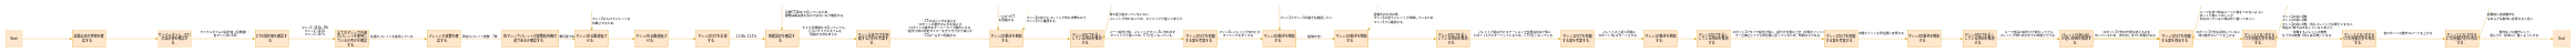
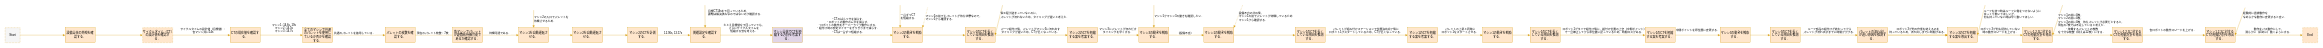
- <mxCell id="73" value="Start" style="rounded=0;whiteSpace=wrap;html=1;dashed=1;pd3layer=topic;pd3type=action;pd3action=start;fillColor=#ffe6cc;strokeColor=#d79b00;" parent="1" vertex="1"><mxGeometry x="20" y="110" width="60" height="60" as="geometry" /></mxCell>
+ <mxCell id="73" value="Start" style="rounded=0;whiteSpace=wrap;html=1;dashed=1;pd3layer=topic;pd3type=action;pd3action=start;fillColor=#f5f5f5;strokeColor=#d79b00;" parent="1" vertex="1"><mxGeometry x="20" y="110" width="60" height="60" as="geometry" /></mxCell>
- <mxCell id="18" value="各マシンでパレットが複数枚待機可能であるか確認する．" style="rounded=0;whiteSpace=wrap;html=1;pd3layer=topic;pd3type=action;fillColor=#ffe6cc;strokeColor=#d79b00;" parent="1" vertex="1"><mxGeometry x="1810" y="110" width="205" height="60" as="geometry" /></mxCell>
+ <mxCell id="18" value="各マシンでパレットが複数枚待機可能であるか確認する．" style="rounded=0;whiteSpace=wrap;html=1;pd3layer=topic;pd3type=action;fillColor=#ffe6cc;strokeColor=#d79b00;" parent="1" vertex="1"><mxGeometry x="1810" y="110" width="120" height="60" as="geometry" /></mxCell>
- <mxCell id="80" value="マシン全体でCTを短縮する方針を考案する．" style="rounded=0;whiteSpace=wrap;html=1;pd3layer=topic;pd3type=action;fillColor=#ffe6cc;strokeColor=#d79b00;" parent="1" vertex="1"><mxGeometry x="3090" y="110" width="120" height="60" as="geometry" /></mxCell>
+ <mxCell id="80" value="マシン全体でCTを短縮する方針を考案する．" style="rounded=0;whiteSpace=wrap;html=1;pd3layer=topic;pd3type=action;fillColor=#e1d5e7;strokeColor=#d79b00;" parent="1" vertex="1"><mxGeometry x="3090" y="110" width="120" height="60" as="geometry" /></mxCell>
- <mxCell id="78" style="edgeStyle=none;rounded=0;orthogonalLoop=0;jettySize=auto;html=1;pd3layer=topic;pd3type=arrow;fillColor=#ffe6cc;strokeColor=#d79b00;endArrow=none;entryX=0;entryY=0.5;entryDx=0;entryDy=0;" parent="1" source="80" target="28" edge="1"><mxGeometry relative="1" as="geometry"><mxPoint x="3620" y="140" as="targetPoint" /></mxGeometry></mxCell>
+ <mxCell id="78" style="edgeStyle=none;rounded=0;orthogonalLoop=0;jettySize=auto;html=1;pd3layer=topic;pd3type=arrow;fillColor=#ffe6cc;strokeColor=#d79b00;endArrow=block;entryX=0;entryY=0.5;entryDx=0;entryDy=0;" parent="1" source="80" target="28" edge="1"><mxGeometry relative="1" as="geometry"><mxPoint x="3620" y="140" as="targetPoint" /></mxGeometry></mxCell>
